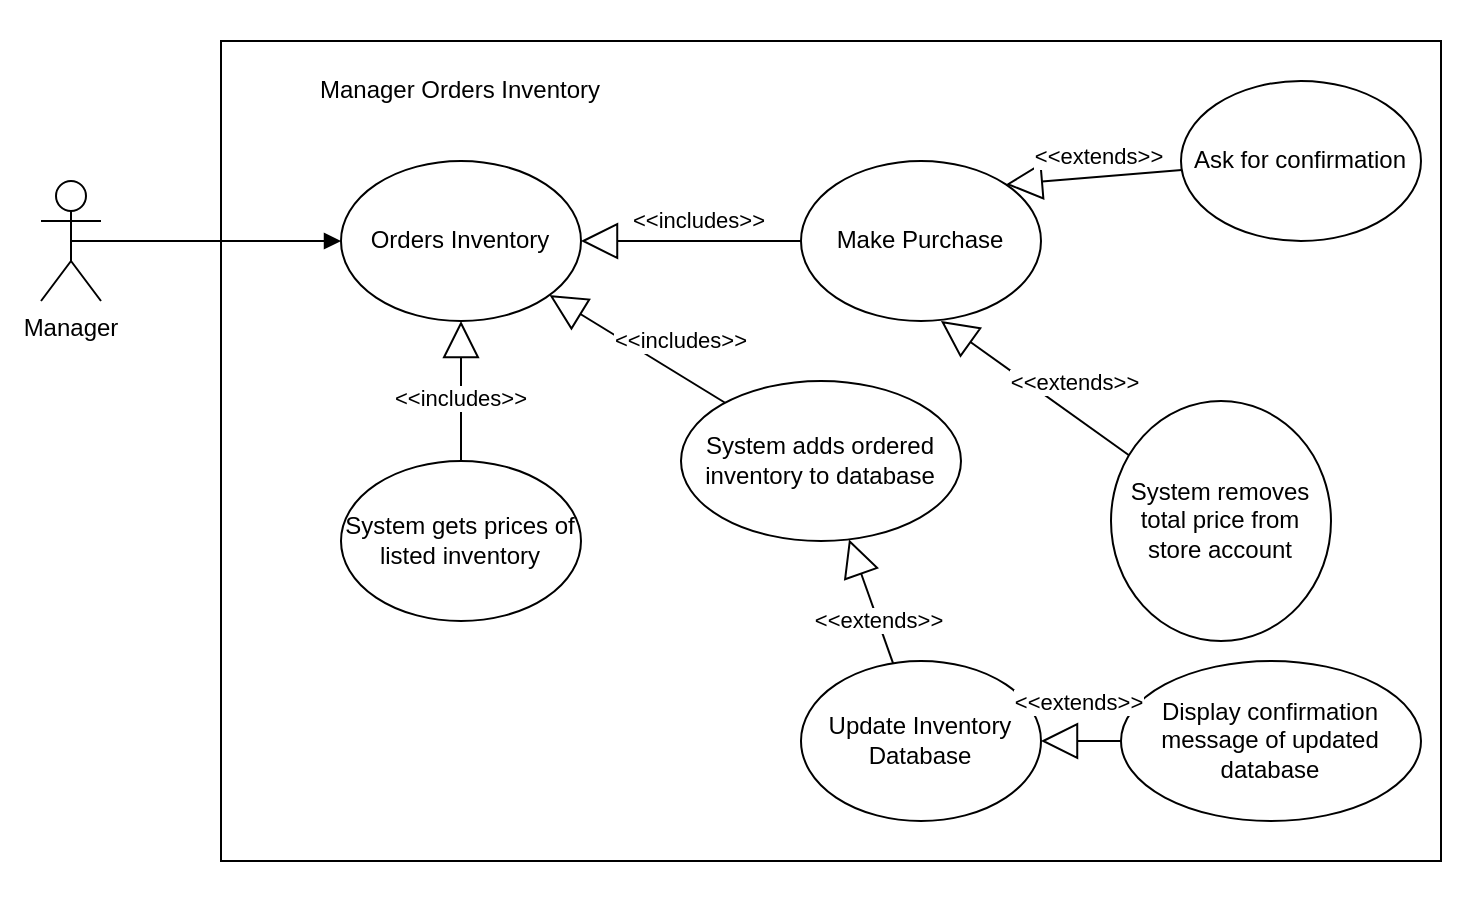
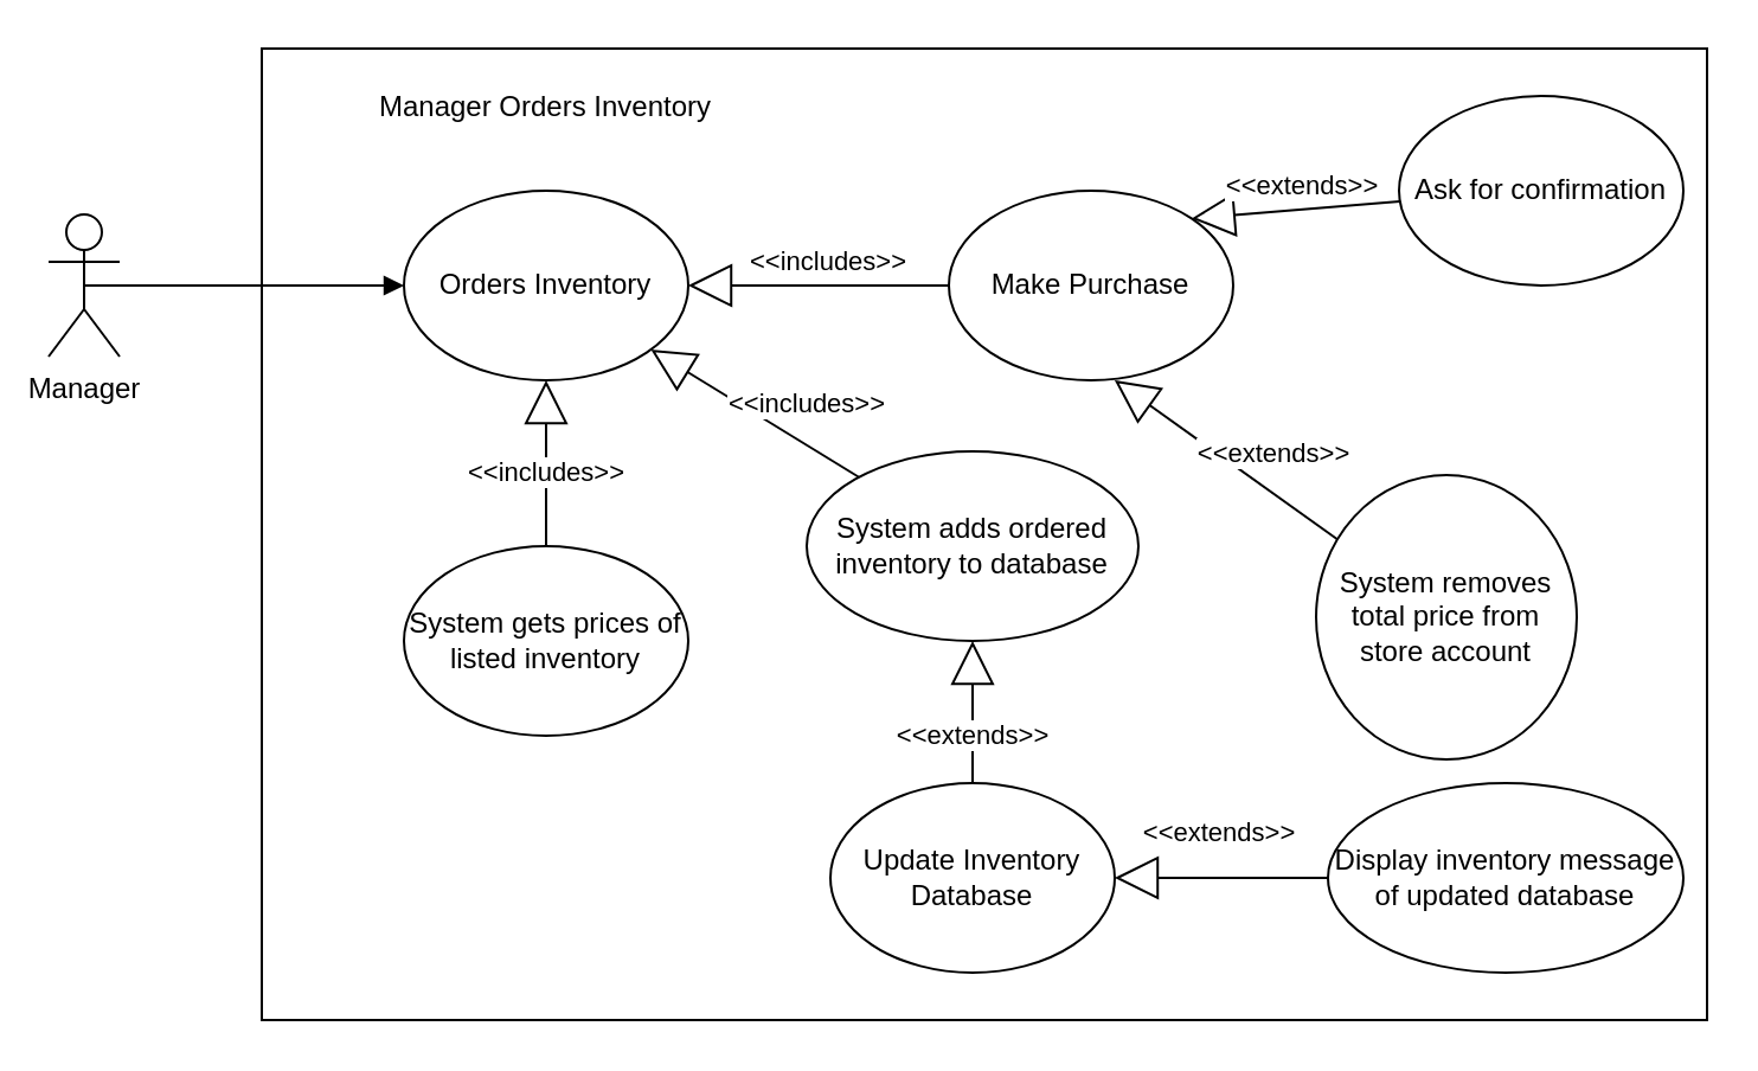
- <mxCell id="10" value="Update Inventory Database" style="ellipse;whiteSpace=wrap;html=1;" vertex="1" parent="1"><mxGeometry x="400" y="330" width="120" height="80" as="geometry" /></mxCell>
+ <mxCell id="10" value="Update Inventory Database" style="ellipse;whiteSpace=wrap;html=1;" vertex="1" parent="1"><mxGeometry x="350" y="330" width="120" height="80" as="geometry" /></mxCell>
- <mxCell id="11" value="Display confirmation message of updated database" style="ellipse;whiteSpace=wrap;html=1;" vertex="1" parent="1"><mxGeometry x="560" y="330" width="150" height="80" as="geometry" /></mxCell>
+ <mxCell id="11" value="Display inventory message of updated database" style="ellipse;whiteSpace=wrap;html=1;" vertex="1" parent="1"><mxGeometry x="560" y="330" width="150" height="80" as="geometry" /></mxCell>
